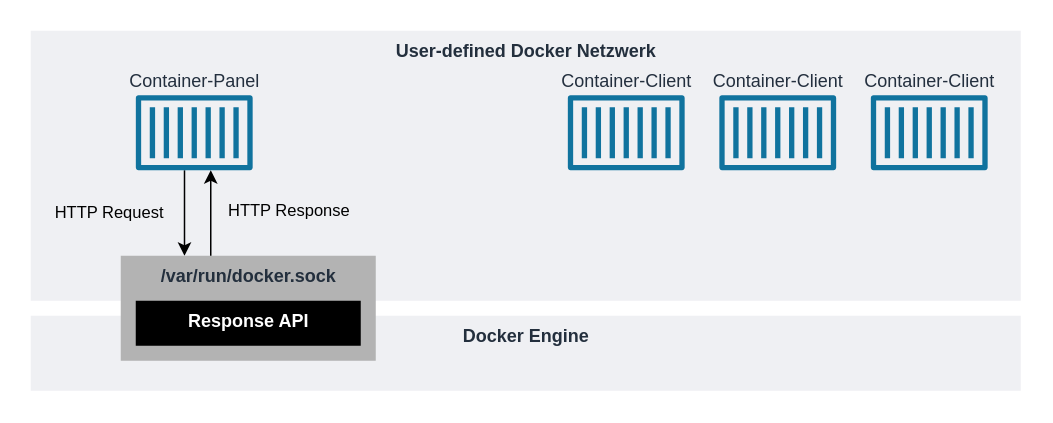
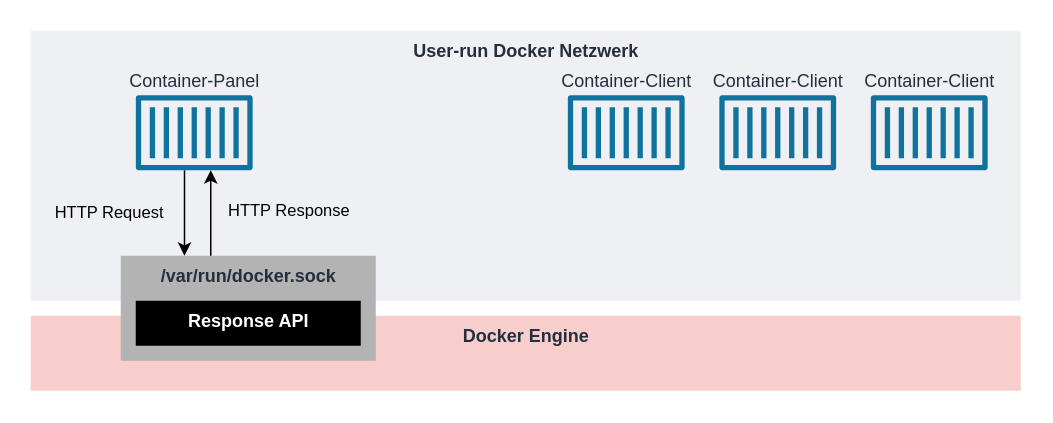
- <mxCell id="2" value="&lt;b&gt;User-defined Docker Netzwerk&lt;/b&gt;" style="fillColor=#EFF0F3;strokeColor=none;dashed=0;verticalAlign=top;fontStyle=0;fontColor=#232F3D;labelBackgroundColor=none;html=1;" parent="1" vertex="1"><mxGeometry x="20" y="20" width="660" height="180" as="geometry" /></mxCell>
+ <mxCell id="2" value="&lt;b&gt;User-run Docker Netzwerk&lt;/b&gt;" style="fillColor=#EFF0F3;strokeColor=none;dashed=0;verticalAlign=top;fontStyle=0;fontColor=#232F3D;labelBackgroundColor=none;html=1;" parent="1" vertex="1"><mxGeometry x="20" y="20" width="660" height="180" as="geometry" /></mxCell>
- <mxCell id="8" value="&lt;b&gt;Docker Engine&lt;/b&gt;" style="fillColor=#EFF0F3;strokeColor=none;dashed=0;verticalAlign=top;fontStyle=0;fontColor=#232F3D;labelBackgroundColor=none;html=1;" parent="1" vertex="1"><mxGeometry x="20" y="210" width="660" height="50" as="geometry" /></mxCell>
+ <mxCell id="8" value="&lt;b&gt;Docker Engine&lt;/b&gt;" style="fillColor=#f8cecc;strokeColor=none;dashed=0;verticalAlign=top;fontStyle=0;fontColor=#232F3D;labelBackgroundColor=none;html=1;" parent="1" vertex="1"><mxGeometry x="20" y="210" width="660" height="50" as="geometry" /></mxCell>
